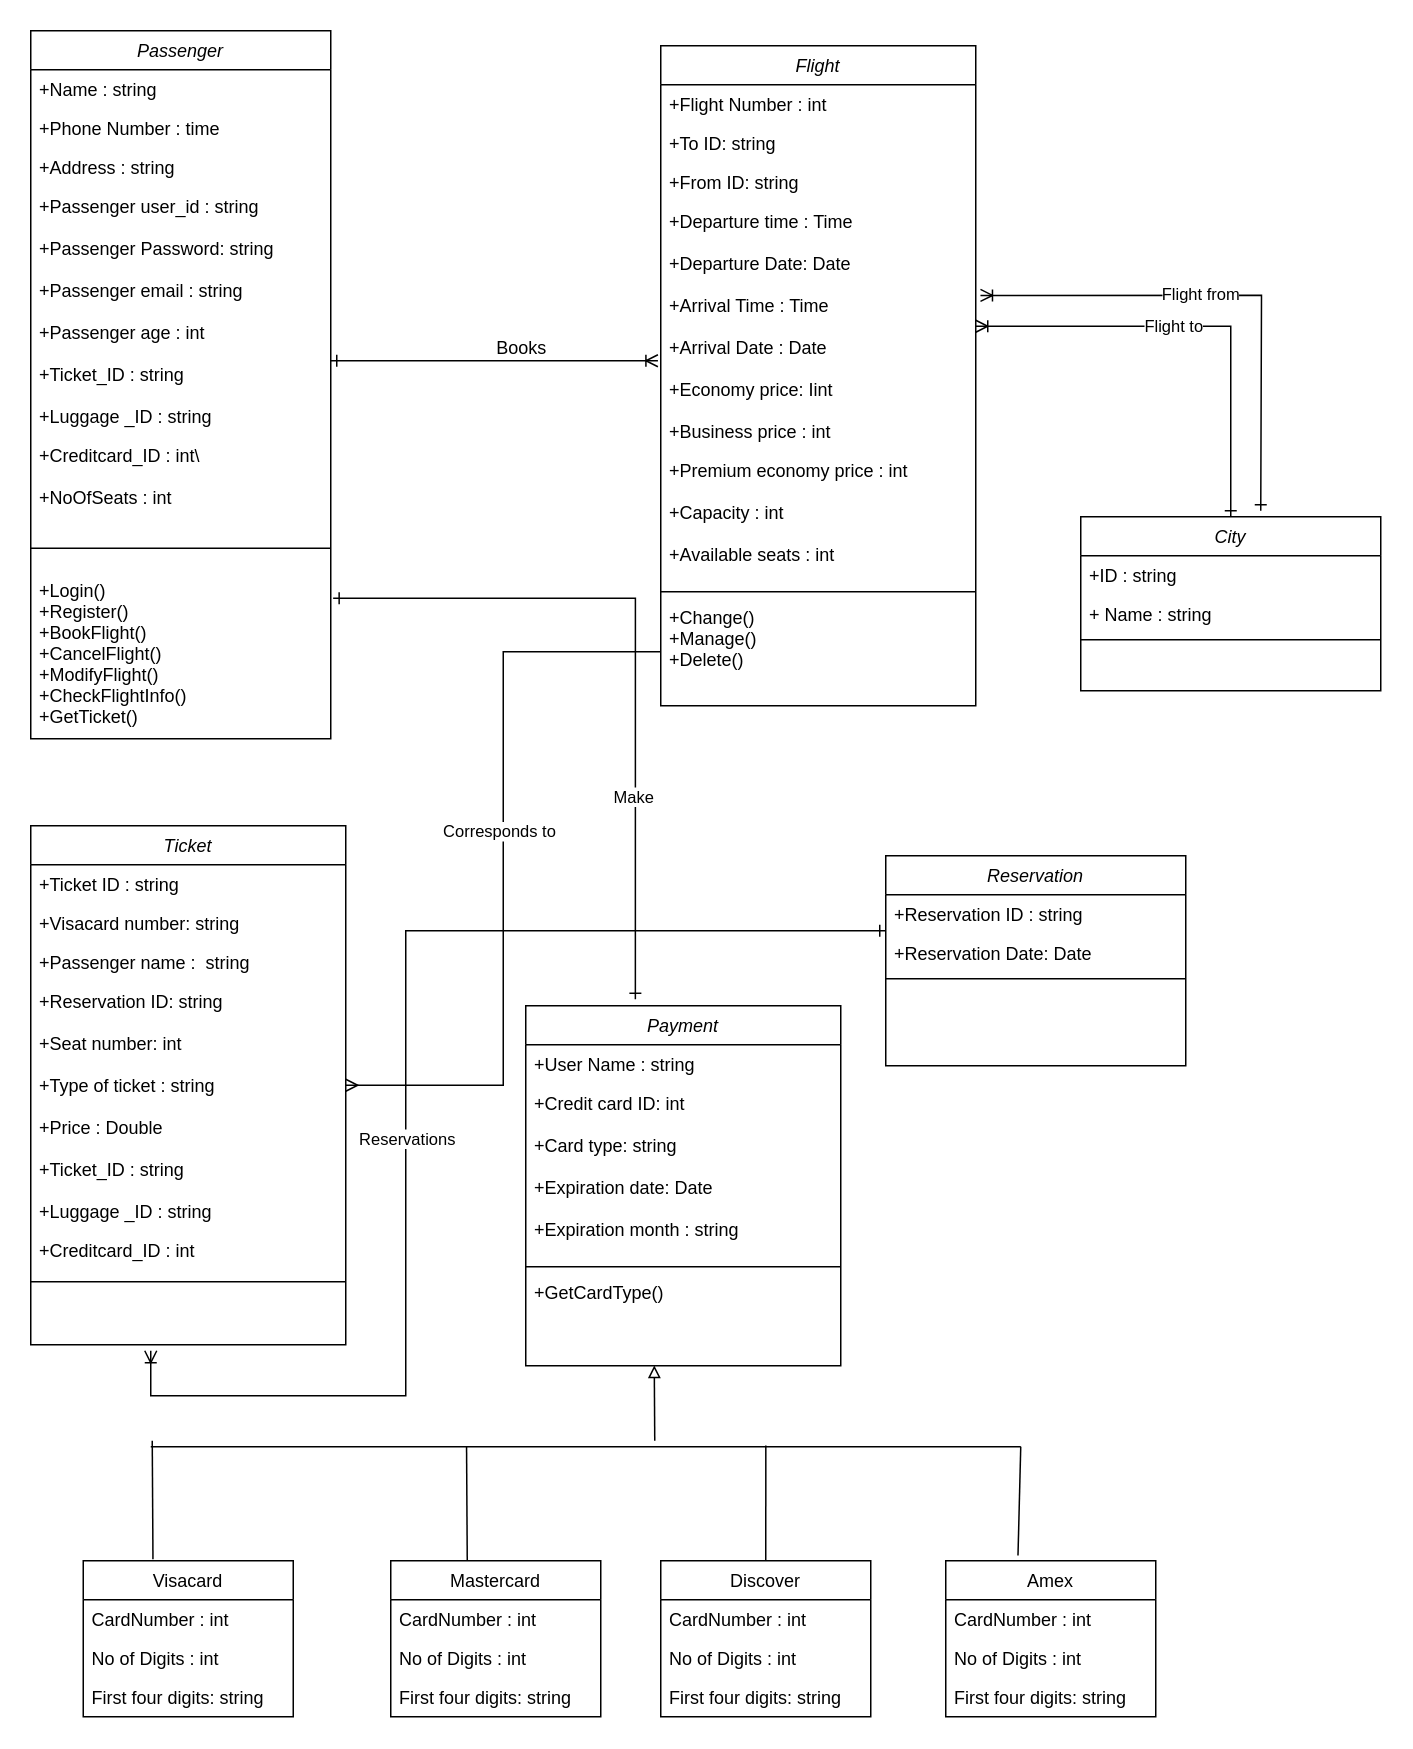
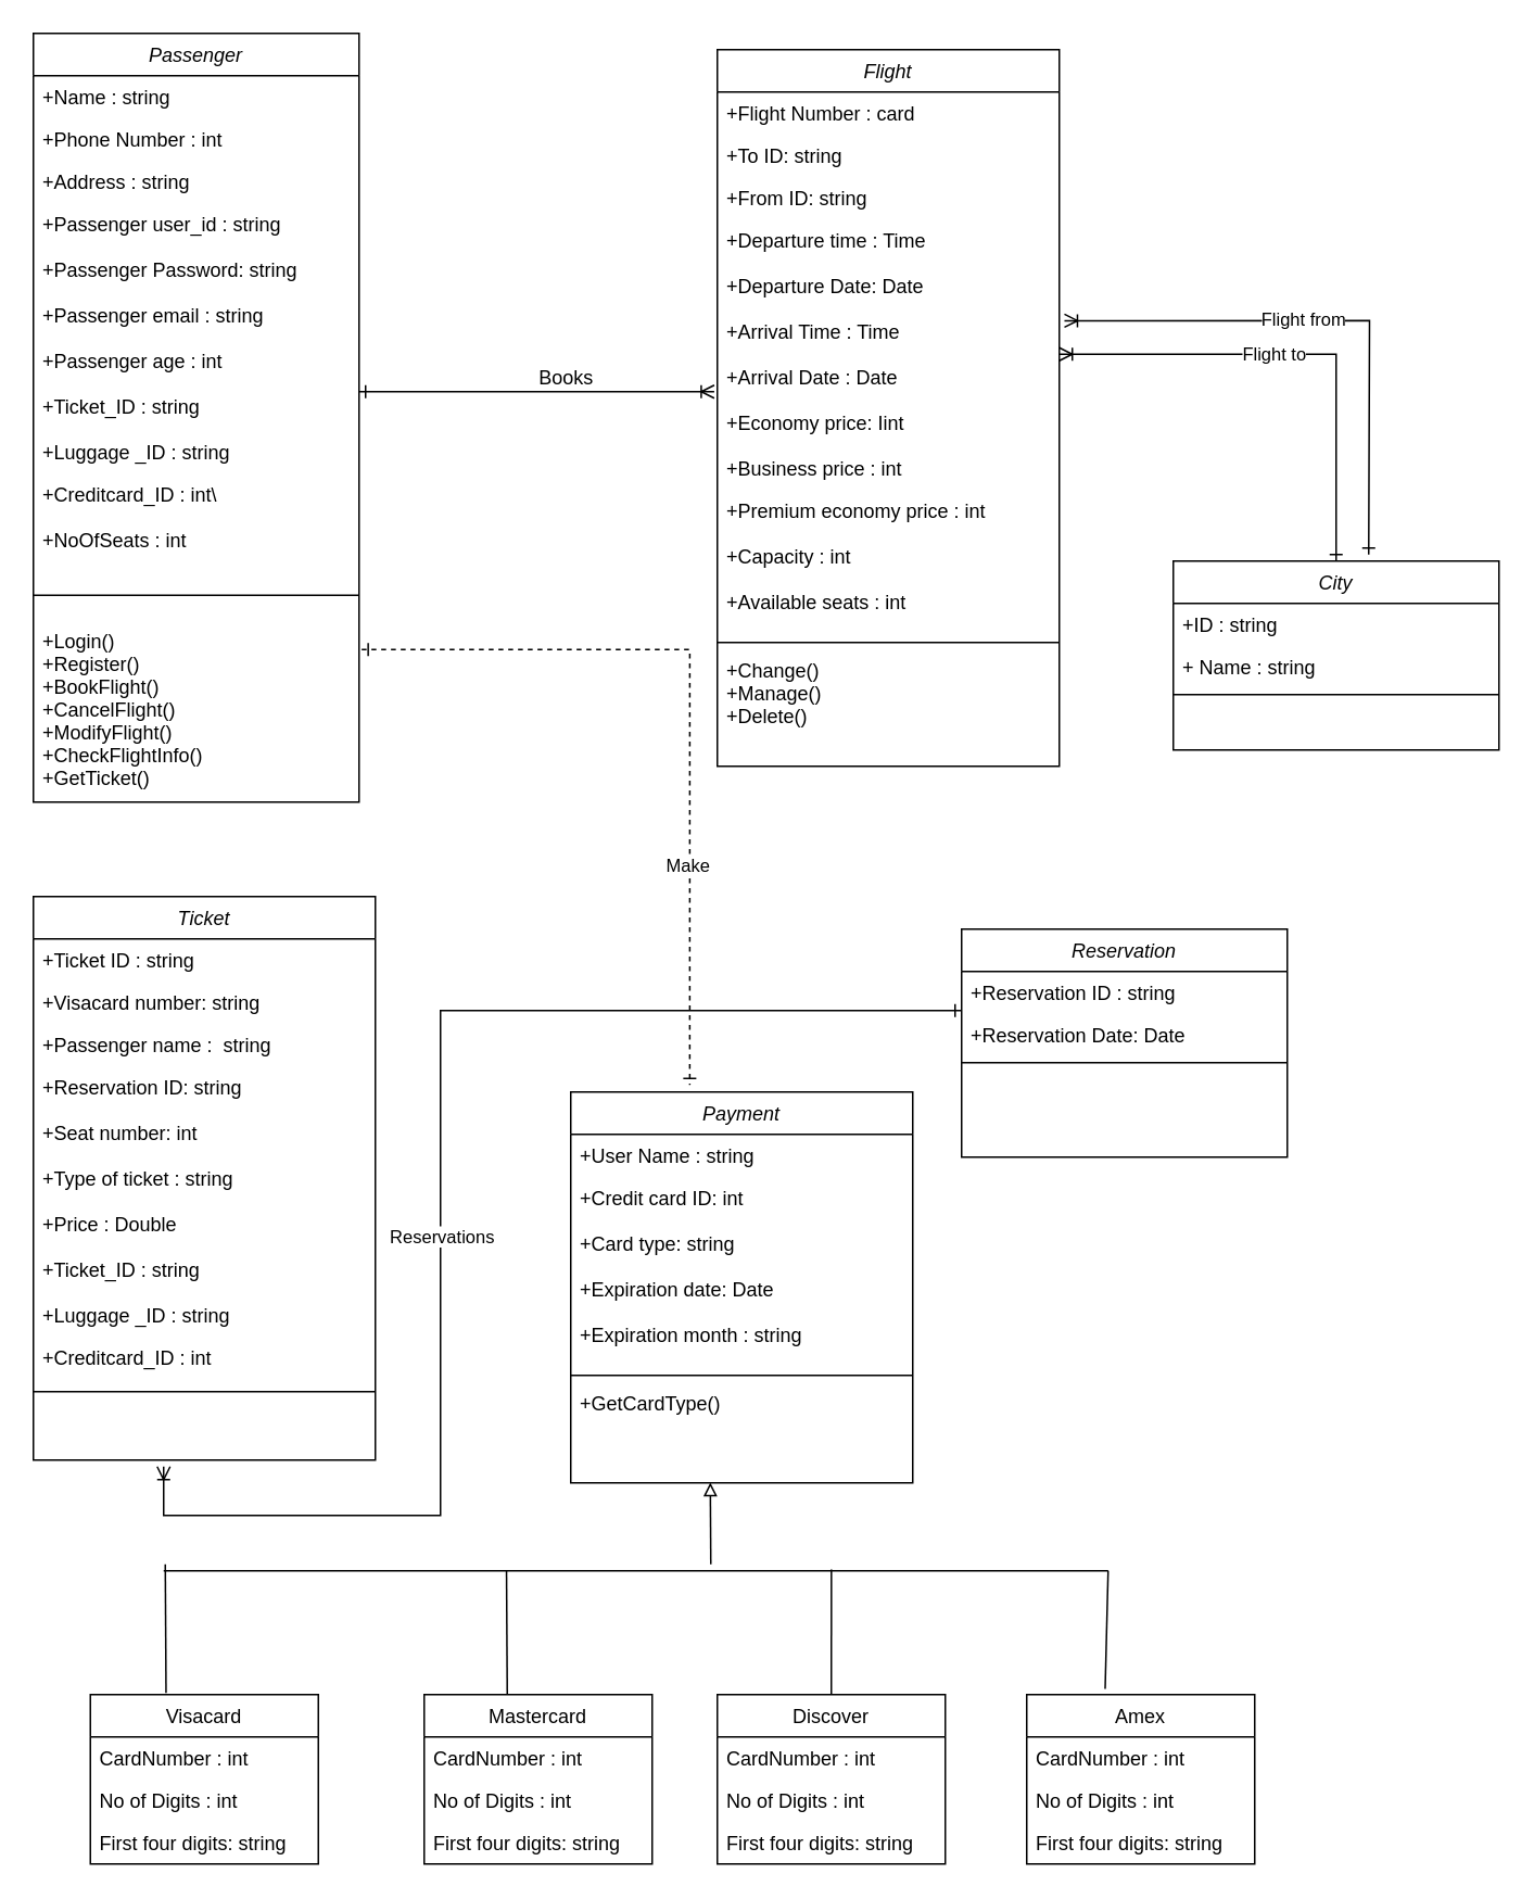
- <mxCell id="13" value="+Flight Number : int" style="text;align=left;verticalAlign=top;spacingLeft=4;spacingRight=4;overflow=hidden;rotatable=0;points=[[0,0.5],[1,0.5]];portConstraint=eastwest;" vertex="1" parent="12"><mxGeometry y="26" width="210" height="26" as="geometry" /></mxCell>
+ <mxCell id="13" value="+Flight Number : card" style="text;align=left;verticalAlign=top;spacingLeft=4;spacingRight=4;overflow=hidden;rotatable=0;points=[[0,0.5],[1,0.5]];portConstraint=eastwest;" vertex="1" parent="12"><mxGeometry y="26" width="210" height="26" as="geometry" /></mxCell>
- <mxCell id="4" value="+Phone Number : time" style="text;align=left;verticalAlign=top;spacingLeft=4;spacingRight=4;overflow=hidden;rotatable=0;points=[[0,0.5],[1,0.5]];portConstraint=eastwest;rounded=0;shadow=0;html=0;" parent="2" vertex="1"><mxGeometry y="52" width="200" height="26" as="geometry" /></mxCell>
+ <mxCell id="4" value="+Phone Number : int" style="text;align=left;verticalAlign=top;spacingLeft=4;spacingRight=4;overflow=hidden;rotatable=0;points=[[0,0.5],[1,0.5]];portConstraint=eastwest;rounded=0;shadow=0;html=0;" parent="2" vertex="1"><mxGeometry y="52" width="200" height="26" as="geometry" /></mxCell>
- <mxCell id="58" value="" style="endArrow=ERone;html=1;rounded=0;edgeStyle=orthogonalEdgeStyle;entryX=0.348;entryY=-0.018;entryDx=0;entryDy=0;entryPerimeter=0;startArrow=ERone;startFill=0;endFill=0;exitX=1.008;exitY=0.164;exitDx=0;exitDy=0;exitPerimeter=0;" edge="1" parent="1" source="9" target="27"><mxGeometry width="50" height="50" relative="1" as="geometry"><mxPoint x="230" y="344" as="sourcePoint" /><mxPoint x="420" y="660" as="targetPoint" /></mxGeometry></mxCell>
+ <mxCell id="58" value="" style="endArrow=ERone;html=1;rounded=0;edgeStyle=orthogonalEdgeStyle;entryX=0.348;entryY=-0.018;entryDx=0;entryDy=0;entryPerimeter=0;startArrow=ERone;startFill=0;endFill=0;exitX=1.008;exitY=0.164;exitDx=0;exitDy=0;exitPerimeter=0;dashed=1;" edge="1" parent="1" source="9" target="27"><mxGeometry width="50" height="50" relative="1" as="geometry"><mxPoint x="230" y="344" as="sourcePoint" /><mxPoint x="420" y="660" as="targetPoint" /></mxGeometry></mxCell>
- <mxCell id="60" style="rounded=0;orthogonalLoop=1;jettySize=auto;html=1;targetPerimeterSpacing=0;edgeStyle=elbowEdgeStyle;endArrow=ERmany;endFill=0;" edge="1" parent="1" source="19" target="20"><mxGeometry relative="1" as="geometry" /></mxCell>
- <mxCell id="61" value="Corresponds to&amp;nbsp;" style="edgeLabel;html=1;align=center;verticalAlign=middle;resizable=0;points=[];" vertex="1" connectable="0" parent="60"><mxGeometry x="-0.102" y="-2" relative="1" as="geometry"><mxPoint as="offset" /></mxGeometry></mxCell>
